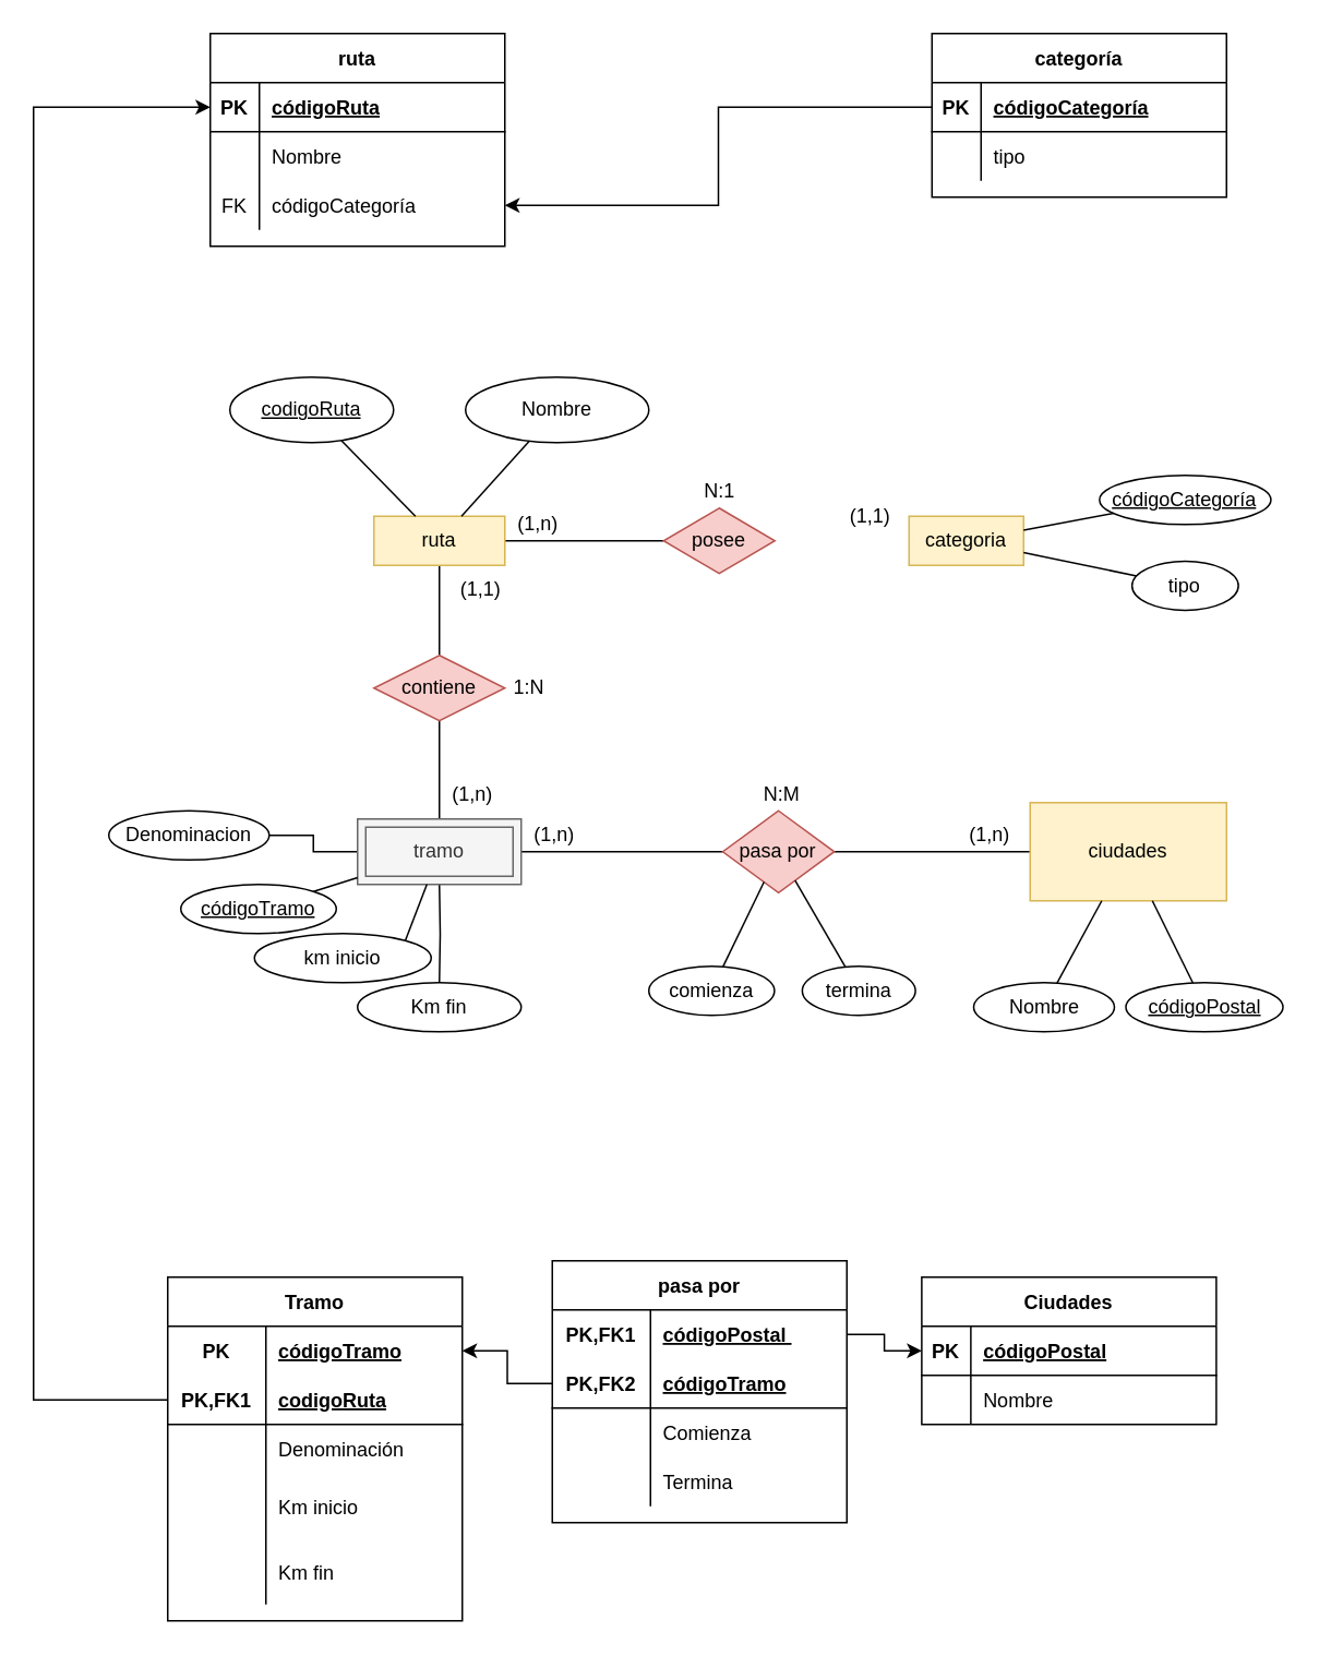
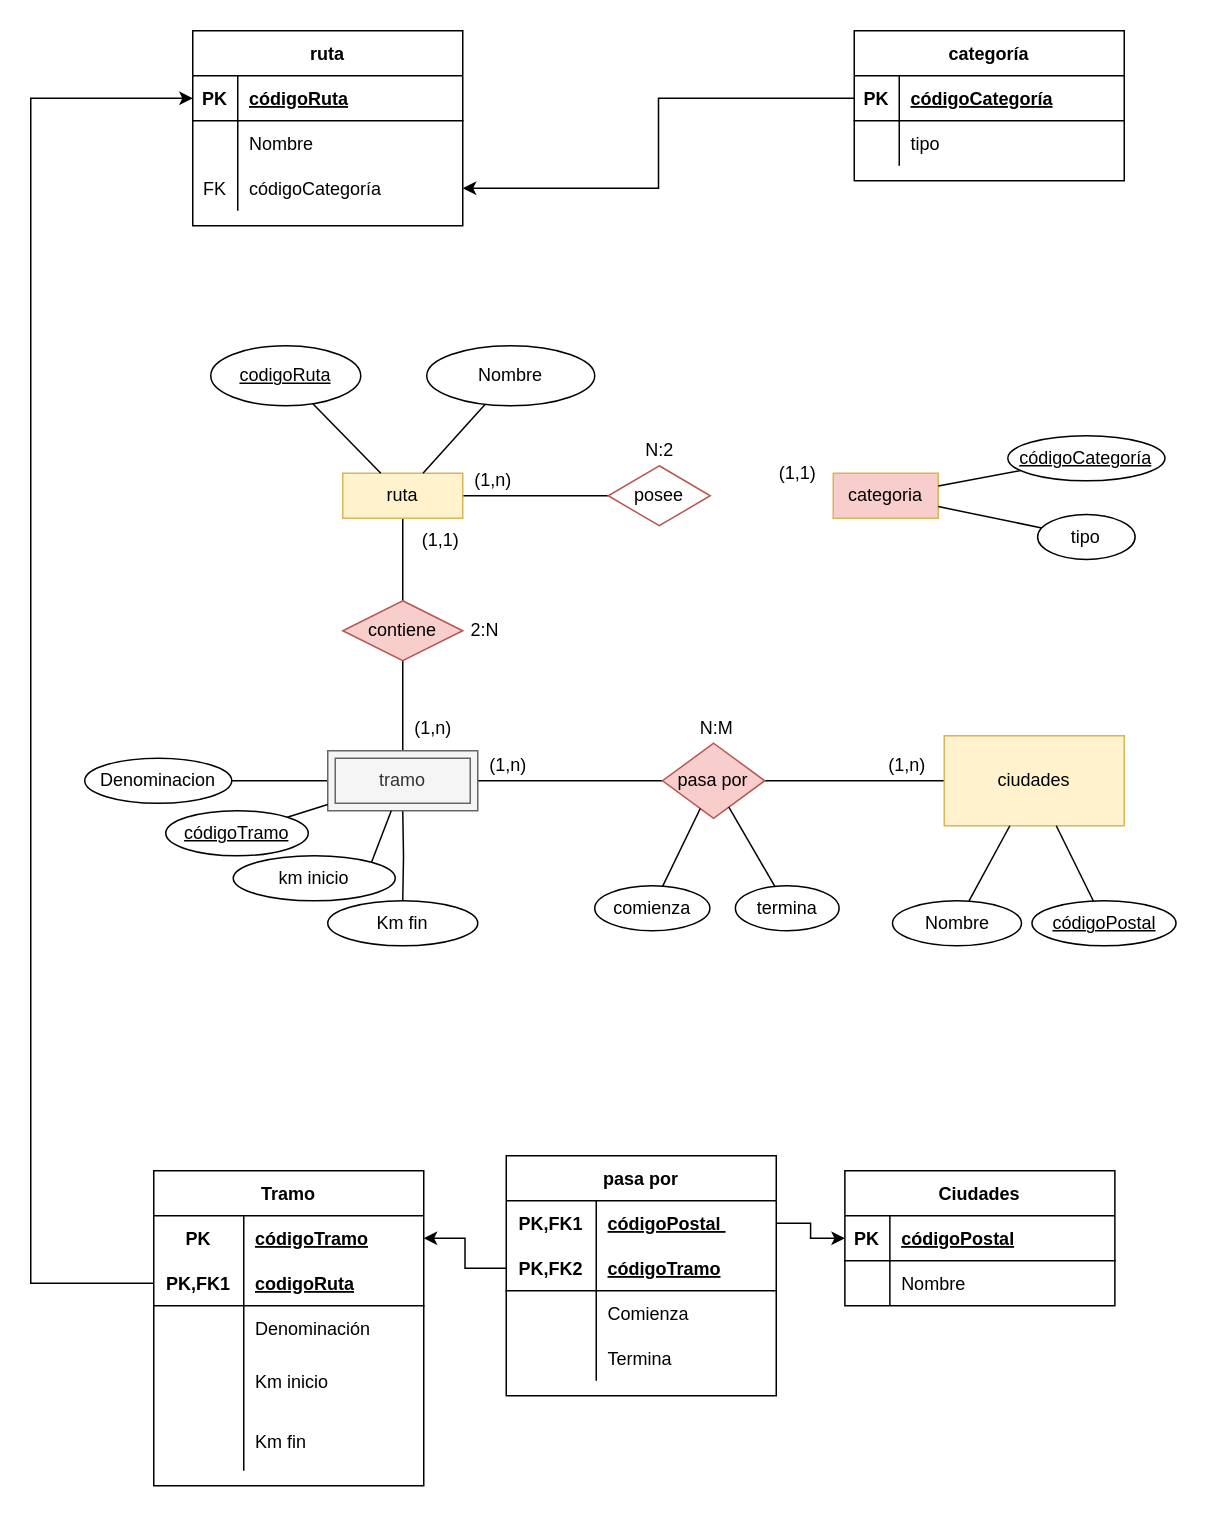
- <mxCell id="34" value="N:1" style="text;html=1;align=center;verticalAlign=middle;resizable=0;points=[];autosize=1;strokeColor=none;fillColor=none;" parent="1" vertex="1"><mxGeometry x="419" y="285" width="40" height="30" as="geometry" /></mxCell>
+ <mxCell id="34" value="N:2" style="text;html=1;align=center;verticalAlign=middle;resizable=0;points=[];autosize=1;strokeColor=none;fillColor=none;" parent="1" vertex="1"><mxGeometry x="419" y="285" width="40" height="30" as="geometry" /></mxCell>
- <mxCell id="27" value="posee" style="rhombus;whiteSpace=wrap;html=1;labelBackgroundColor=none;fillColor=#f8cecc;strokeColor=#b85450;" parent="1" vertex="1"><mxGeometry x="405" y="310" width="68" height="40" as="geometry" /></mxCell>
+ <mxCell id="27" value="posee" style="rhombus;whiteSpace=wrap;html=1;labelBackgroundColor=none;fillColor=#ffffff;strokeColor=#b85450;" parent="1" vertex="1"><mxGeometry x="405" y="310" width="68" height="40" as="geometry" /></mxCell>
- <mxCell id="28" value="categoria" style="whiteSpace=wrap;html=1;fillColor=#fff2cc;strokeColor=#d6b656;" parent="1" vertex="1"><mxGeometry x="555" y="315" width="70" height="30" as="geometry" /></mxCell>
+ <mxCell id="28" value="categoria" style="whiteSpace=wrap;html=1;fillColor=#f8cecc;strokeColor=#d6b656;" parent="1" vertex="1"><mxGeometry x="555" y="315" width="70" height="30" as="geometry" /></mxCell>
- <mxCell id="26" value="1:N" style="text;html=1;strokeColor=none;fillColor=none;align=center;verticalAlign=middle;whiteSpace=wrap;rounded=0;" parent="1" vertex="1"><mxGeometry x="293" y="405" width="60" height="30" as="geometry" /></mxCell>
+ <mxCell id="26" value="2:N" style="text;html=1;strokeColor=none;fillColor=none;align=center;verticalAlign=middle;whiteSpace=wrap;rounded=0;" parent="1" vertex="1"><mxGeometry x="293" y="405" width="60" height="30" as="geometry" /></mxCell>
- <mxCell id="46" value="Denominacion" style="ellipse;whiteSpace=wrap;html=1;" parent="1" vertex="1"><mxGeometry x="66" y="495" width="98" height="30" as="geometry" /></mxCell>
+ <mxCell id="46" value="Denominacion" style="ellipse;whiteSpace=wrap;html=1;" parent="1" vertex="1"><mxGeometry x="56" y="505" width="98" height="30" as="geometry" /></mxCell>
